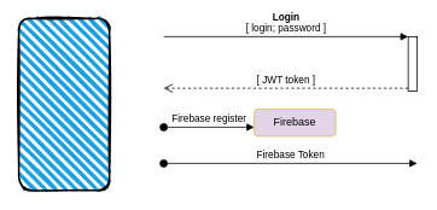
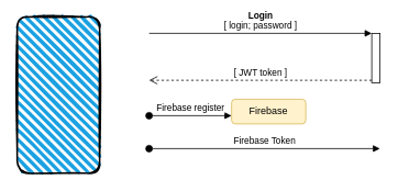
- <mxCell id="8" value="Firebase" style="rounded=1;whiteSpace=wrap;html=1;fillColor=#e1d5e7;strokeColor=#d6b656;" parent="1" vertex="1"><mxGeometry x="280" y="120" width="90" height="30" as="geometry" /></mxCell>
+ <mxCell id="8" value="Firebase" style="rounded=1;whiteSpace=wrap;html=1;fillColor=#fff2cc;strokeColor=#d6b656;" parent="1" vertex="1"><mxGeometry x="280" y="120" width="90" height="30" as="geometry" /></mxCell>
